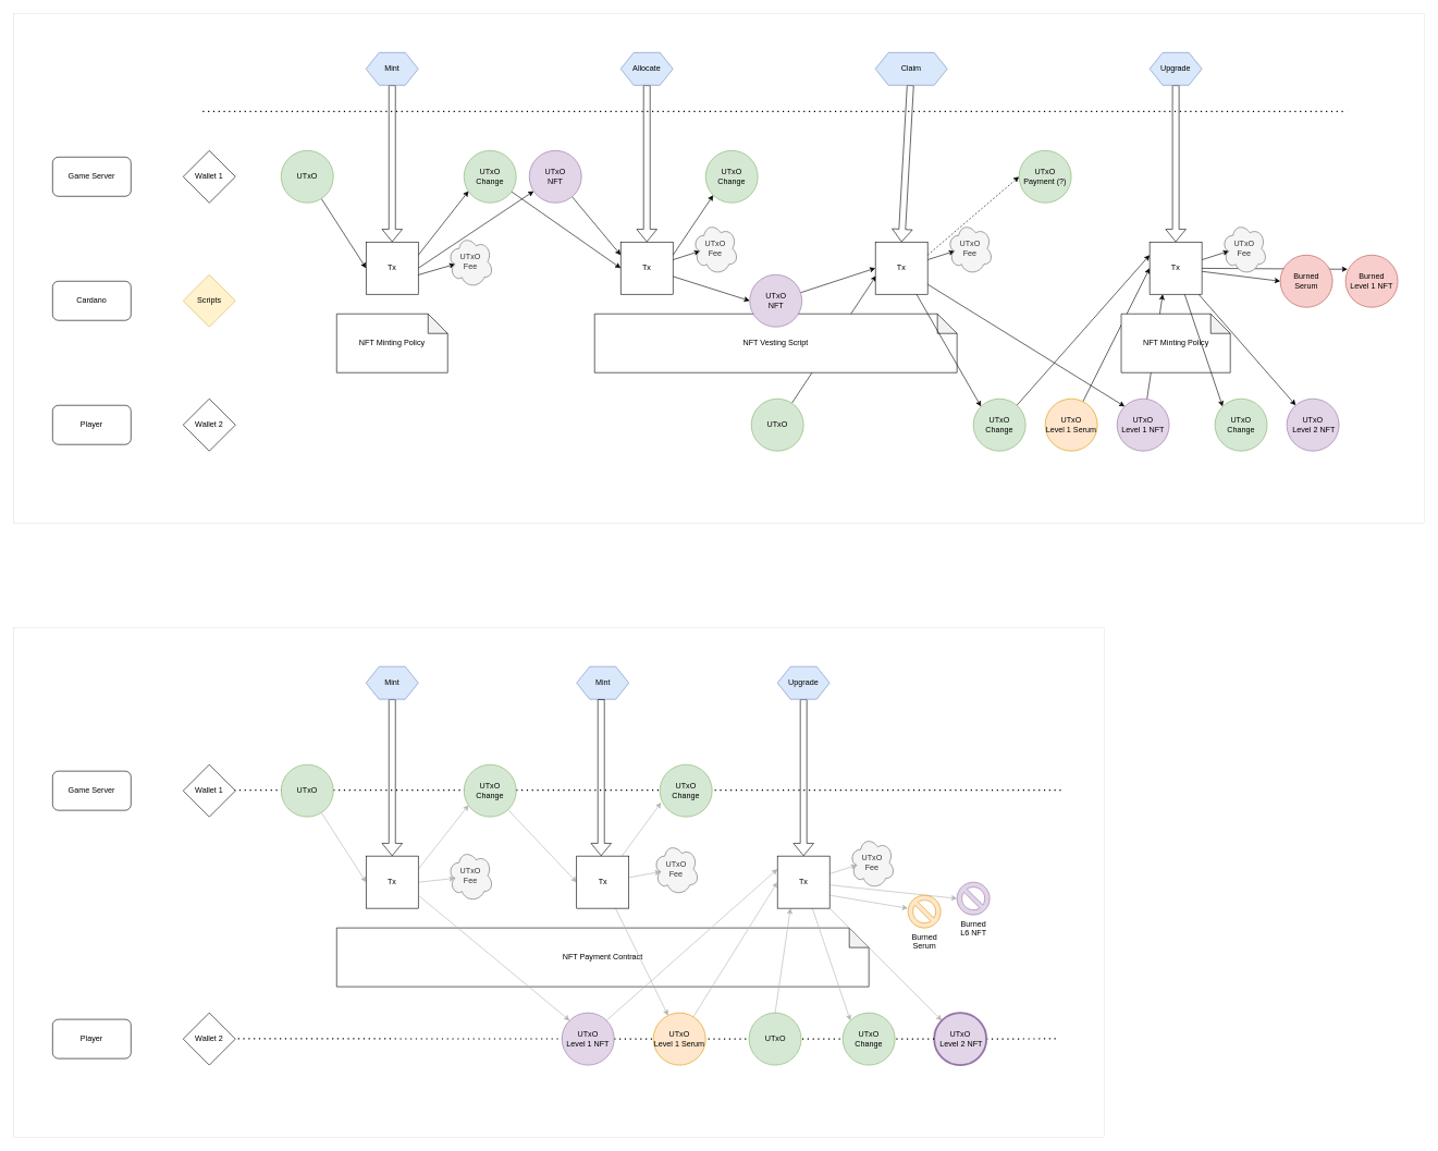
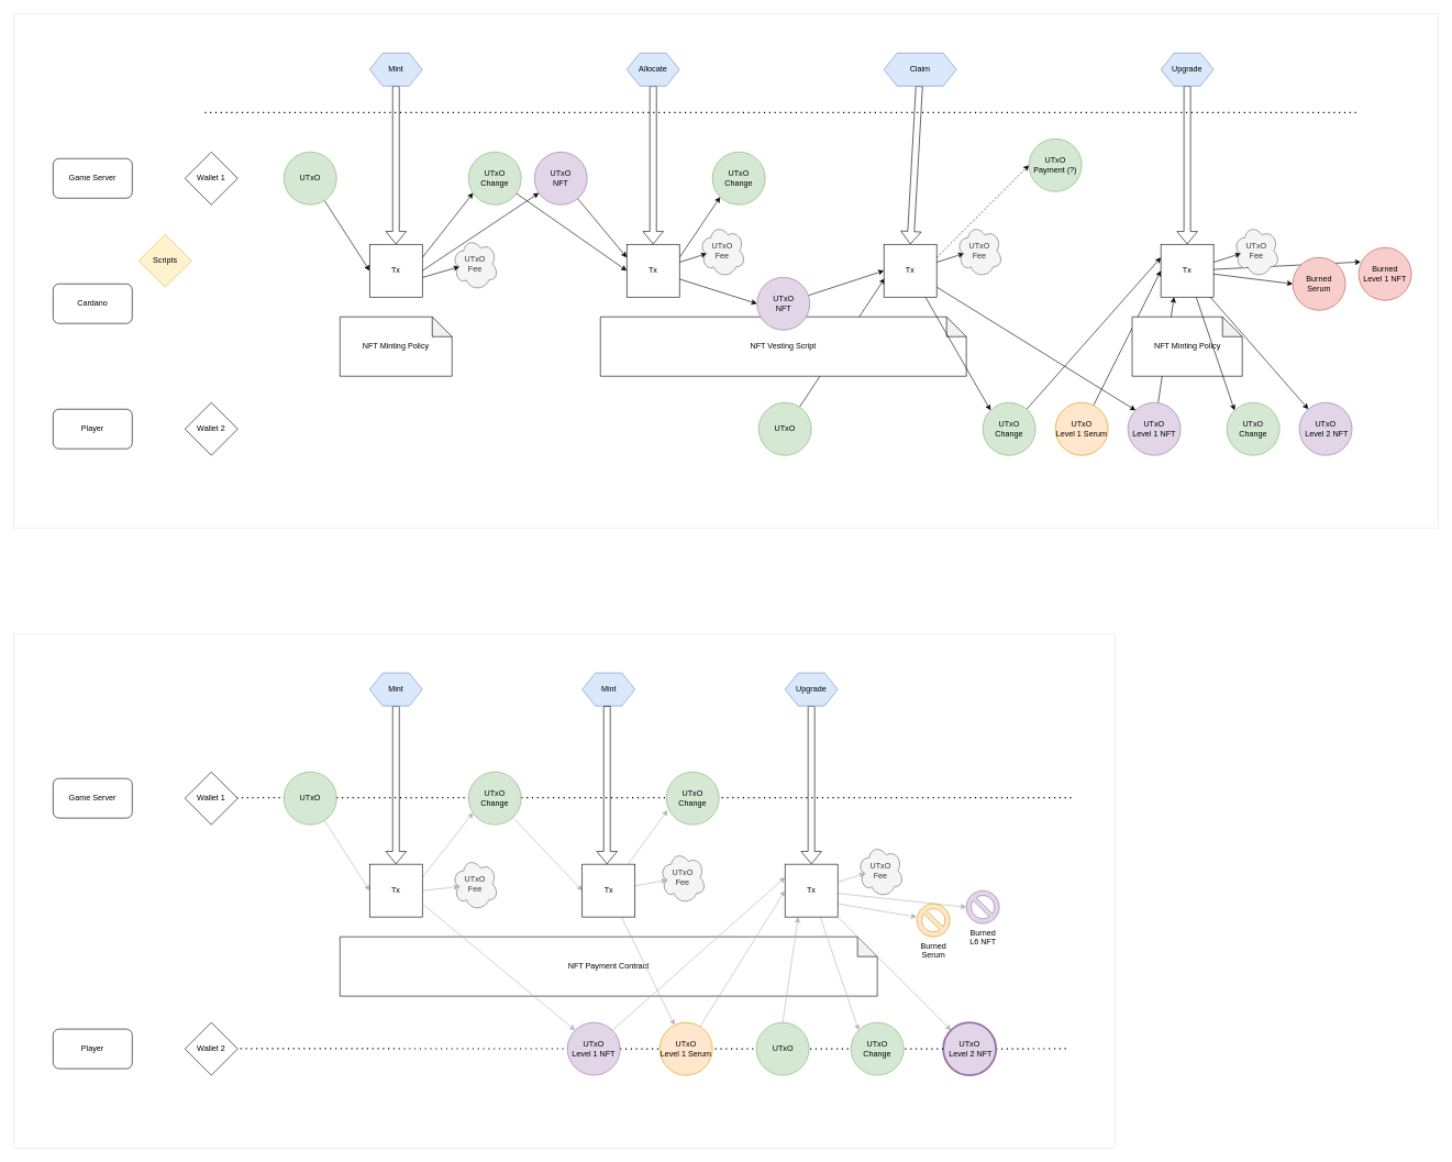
- <mxCell id="37" value="UTxO&lt;br&gt;Payment (?)" style="ellipse;whiteSpace=wrap;html=1;aspect=fixed;fillColor=#d5e8d4;strokeColor=#82b366;" parent="1" vertex="1"><mxGeometry x="1560" y="230" width="80" height="80" as="geometry" /></mxCell>
+ <mxCell id="37" value="UTxO&lt;br&gt;Payment (?)" style="ellipse;whiteSpace=wrap;html=1;aspect=fixed;fillColor=#d5e8d4;strokeColor=#82b366;" parent="1" vertex="1"><mxGeometry x="1560" y="210" width="80" height="80" as="geometry" /></mxCell>
- <mxCell id="68" value="Burned&lt;br&gt;Level 1 NFT" style="ellipse;whiteSpace=wrap;html=1;aspect=fixed;fillColor=#f8cecc;strokeColor=#b85450;" parent="1" vertex="1"><mxGeometry x="2060" y="390" width="80" height="80" as="geometry" /></mxCell>
+ <mxCell id="68" value="Burned&lt;br&gt;Level 1 NFT" style="ellipse;whiteSpace=wrap;html=1;aspect=fixed;fillColor=#f8cecc;strokeColor=#b85450;" parent="1" vertex="1"><mxGeometry x="2060" y="375" width="80" height="80" as="geometry" /></mxCell>
- <mxCell id="28" value="Scripts" style="rhombus;whiteSpace=wrap;html=1;fillColor=#fff2cc;strokeColor=#d6b656;" parent="1" vertex="1"><mxGeometry x="280" y="420" width="80" height="80" as="geometry" /></mxCell>
+ <mxCell id="28" value="Scripts" style="rhombus;whiteSpace=wrap;html=1;fillColor=#fff2cc;strokeColor=#d6b656;" parent="1" vertex="1"><mxGeometry x="210" y="355" width="80" height="80" as="geometry" /></mxCell>
